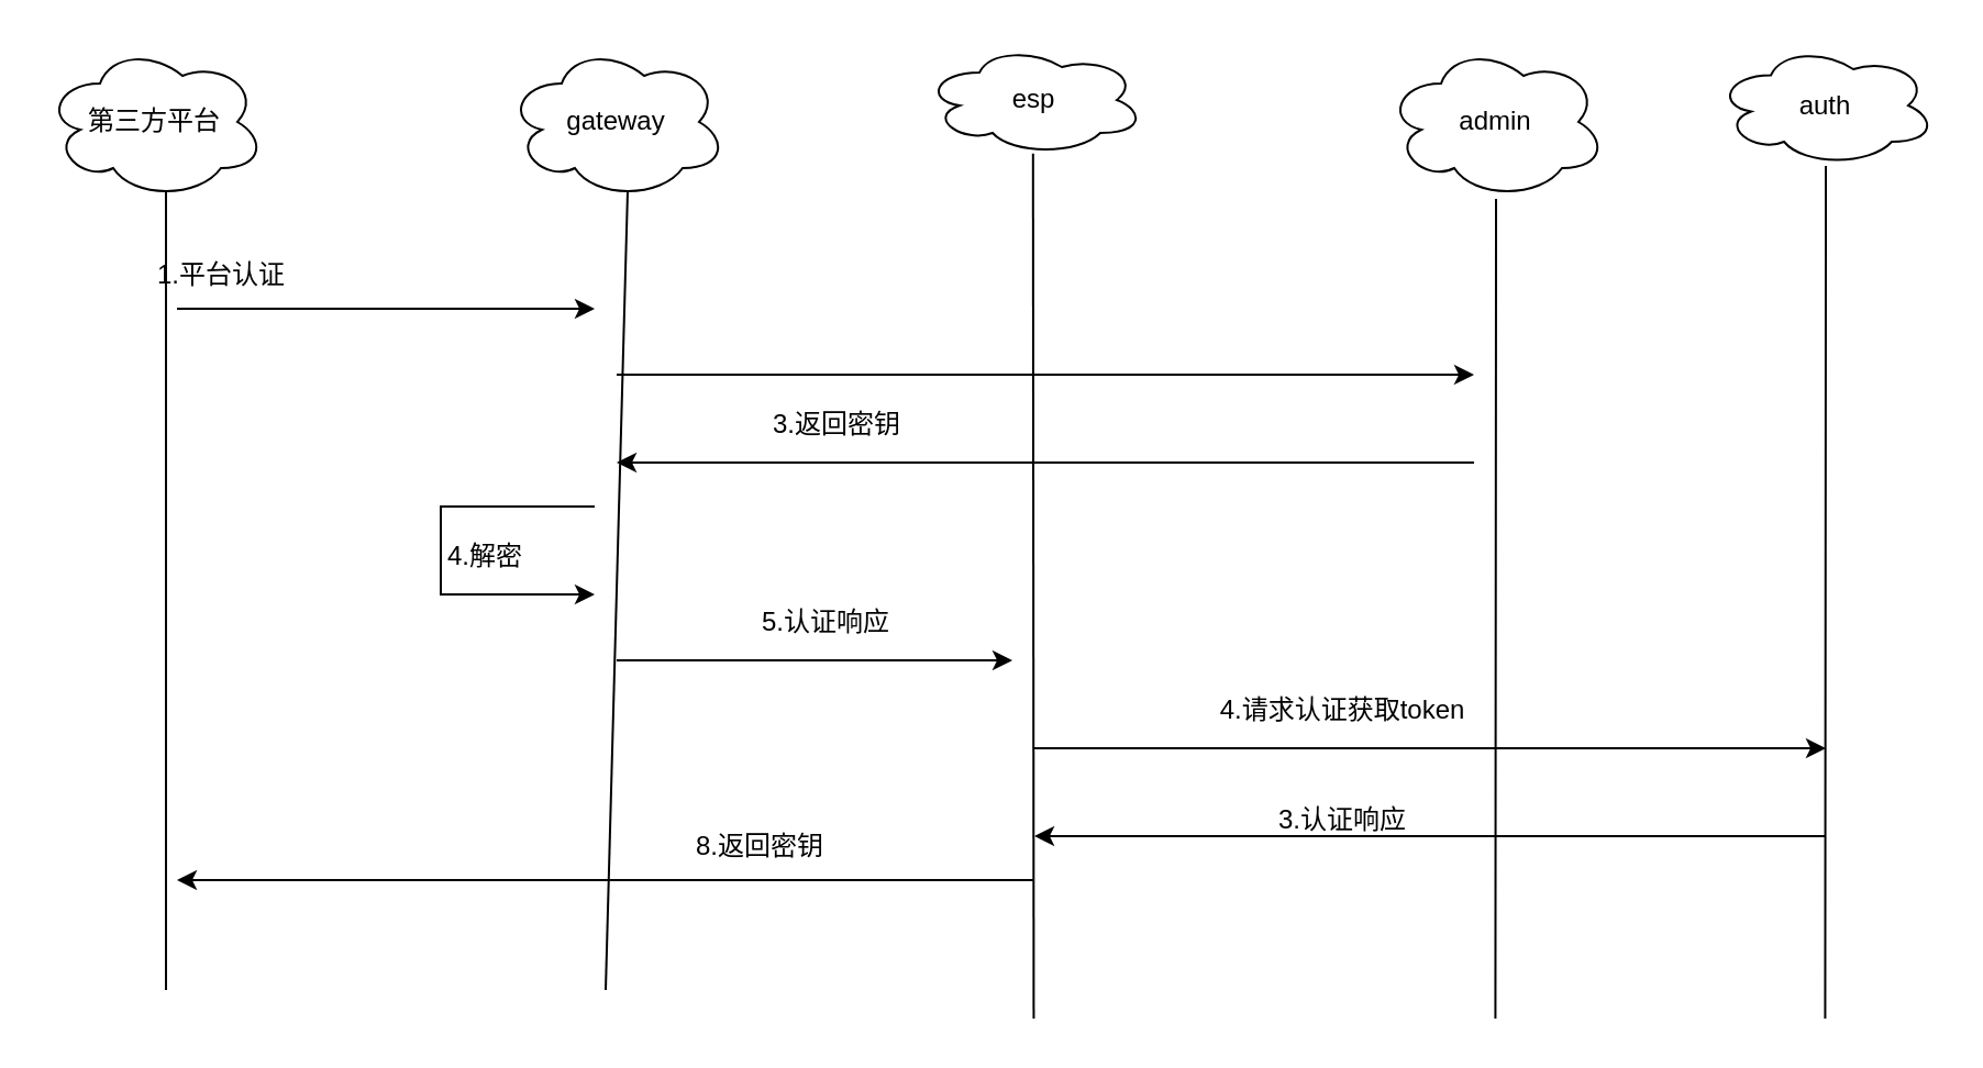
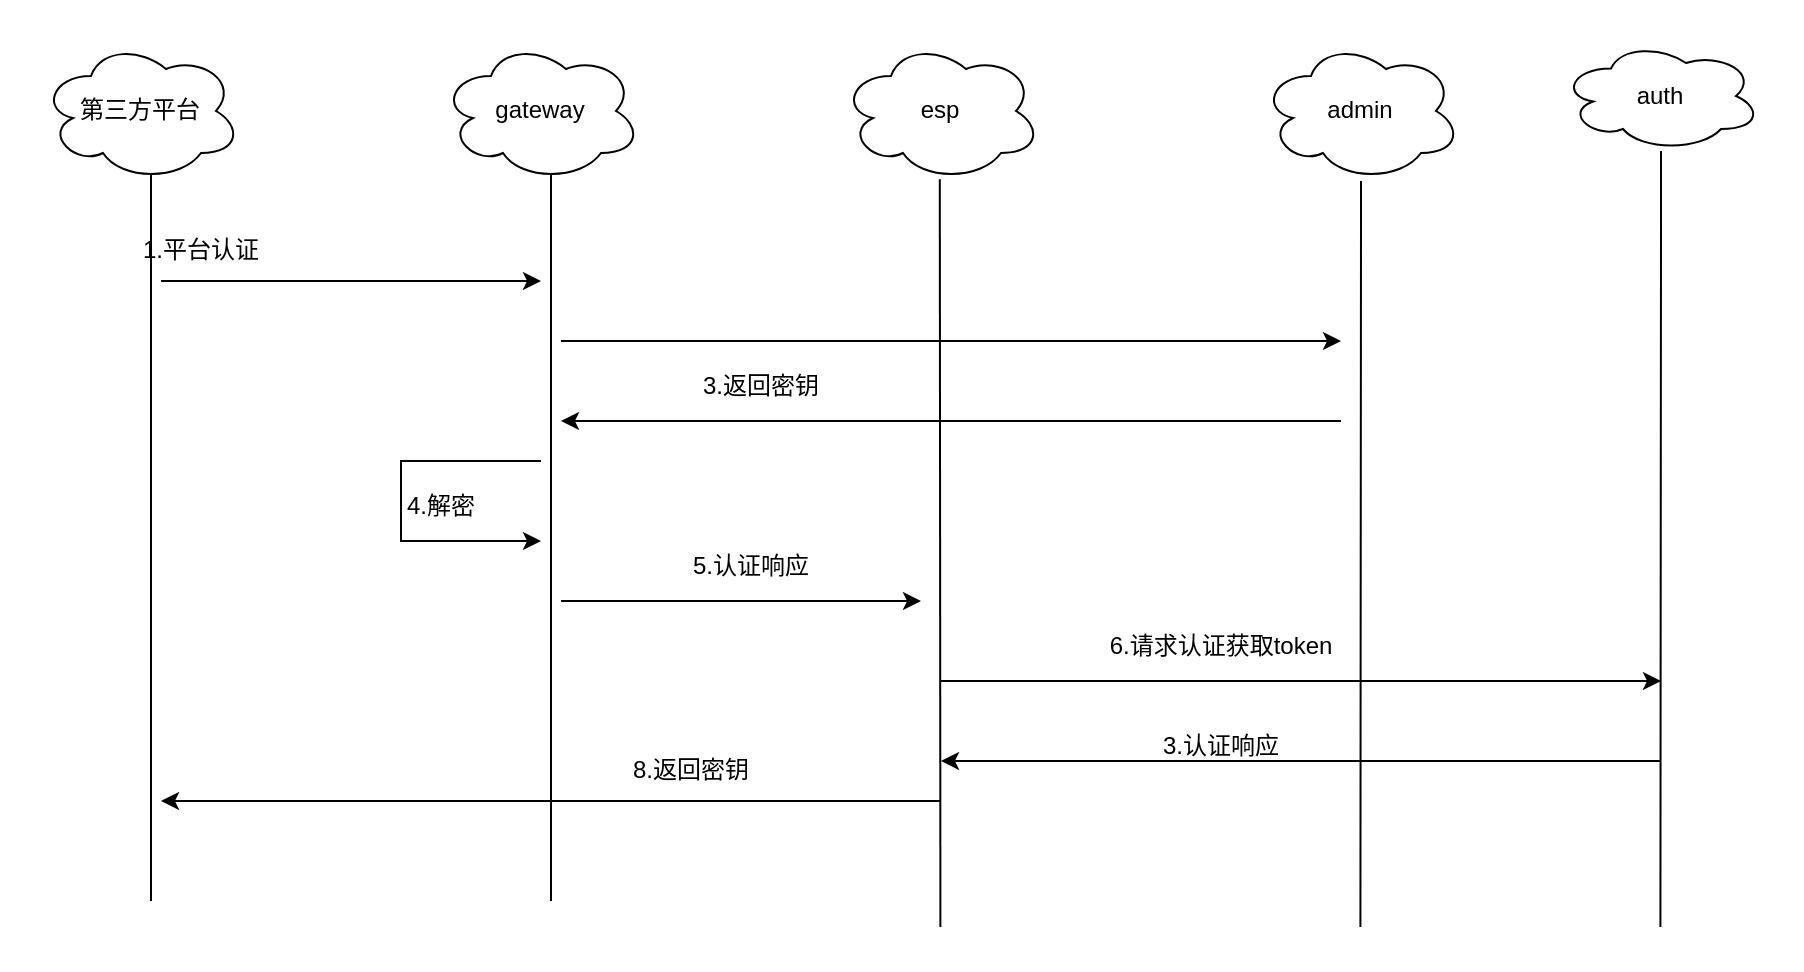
- <mxCell id="3" value="esp" style="ellipse;shape=cloud;whiteSpace=wrap;html=1;" vertex="1" parent="1"><mxGeometry x="420" y="20" width="100" height="50" as="geometry" /></mxCell>
+ <mxCell id="3" value="esp" style="ellipse;shape=cloud;whiteSpace=wrap;html=1;" vertex="1" parent="1"><mxGeometry x="420" y="20" width="100" height="70" as="geometry" /></mxCell>
- <mxCell id="6" value="gateway" style="ellipse;shape=cloud;whiteSpace=wrap;html=1;" vertex="1" parent="1"><mxGeometry x="230" y="20" width="100" height="70" as="geometry" /></mxCell>
+ <mxCell id="6" value="gateway" style="ellipse;shape=cloud;whiteSpace=wrap;html=1;" vertex="1" parent="1"><mxGeometry x="220" y="20" width="100" height="70" as="geometry" /></mxCell>
- <mxCell id="22" value="4.请求认证获取token" style="text;html=1;align=center;verticalAlign=middle;resizable=0;points=[];autosize=1;strokeColor=none;fillColor=none;" vertex="1" parent="1"><mxGeometry x="545" y="308" width="130" height="30" as="geometry" /></mxCell>
+ <mxCell id="22" value="6.请求认证获取token" style="text;html=1;align=center;verticalAlign=middle;resizable=0;points=[];autosize=1;strokeColor=none;fillColor=none;" vertex="1" parent="1"><mxGeometry x="545" y="308" width="130" height="30" as="geometry" /></mxCell>
